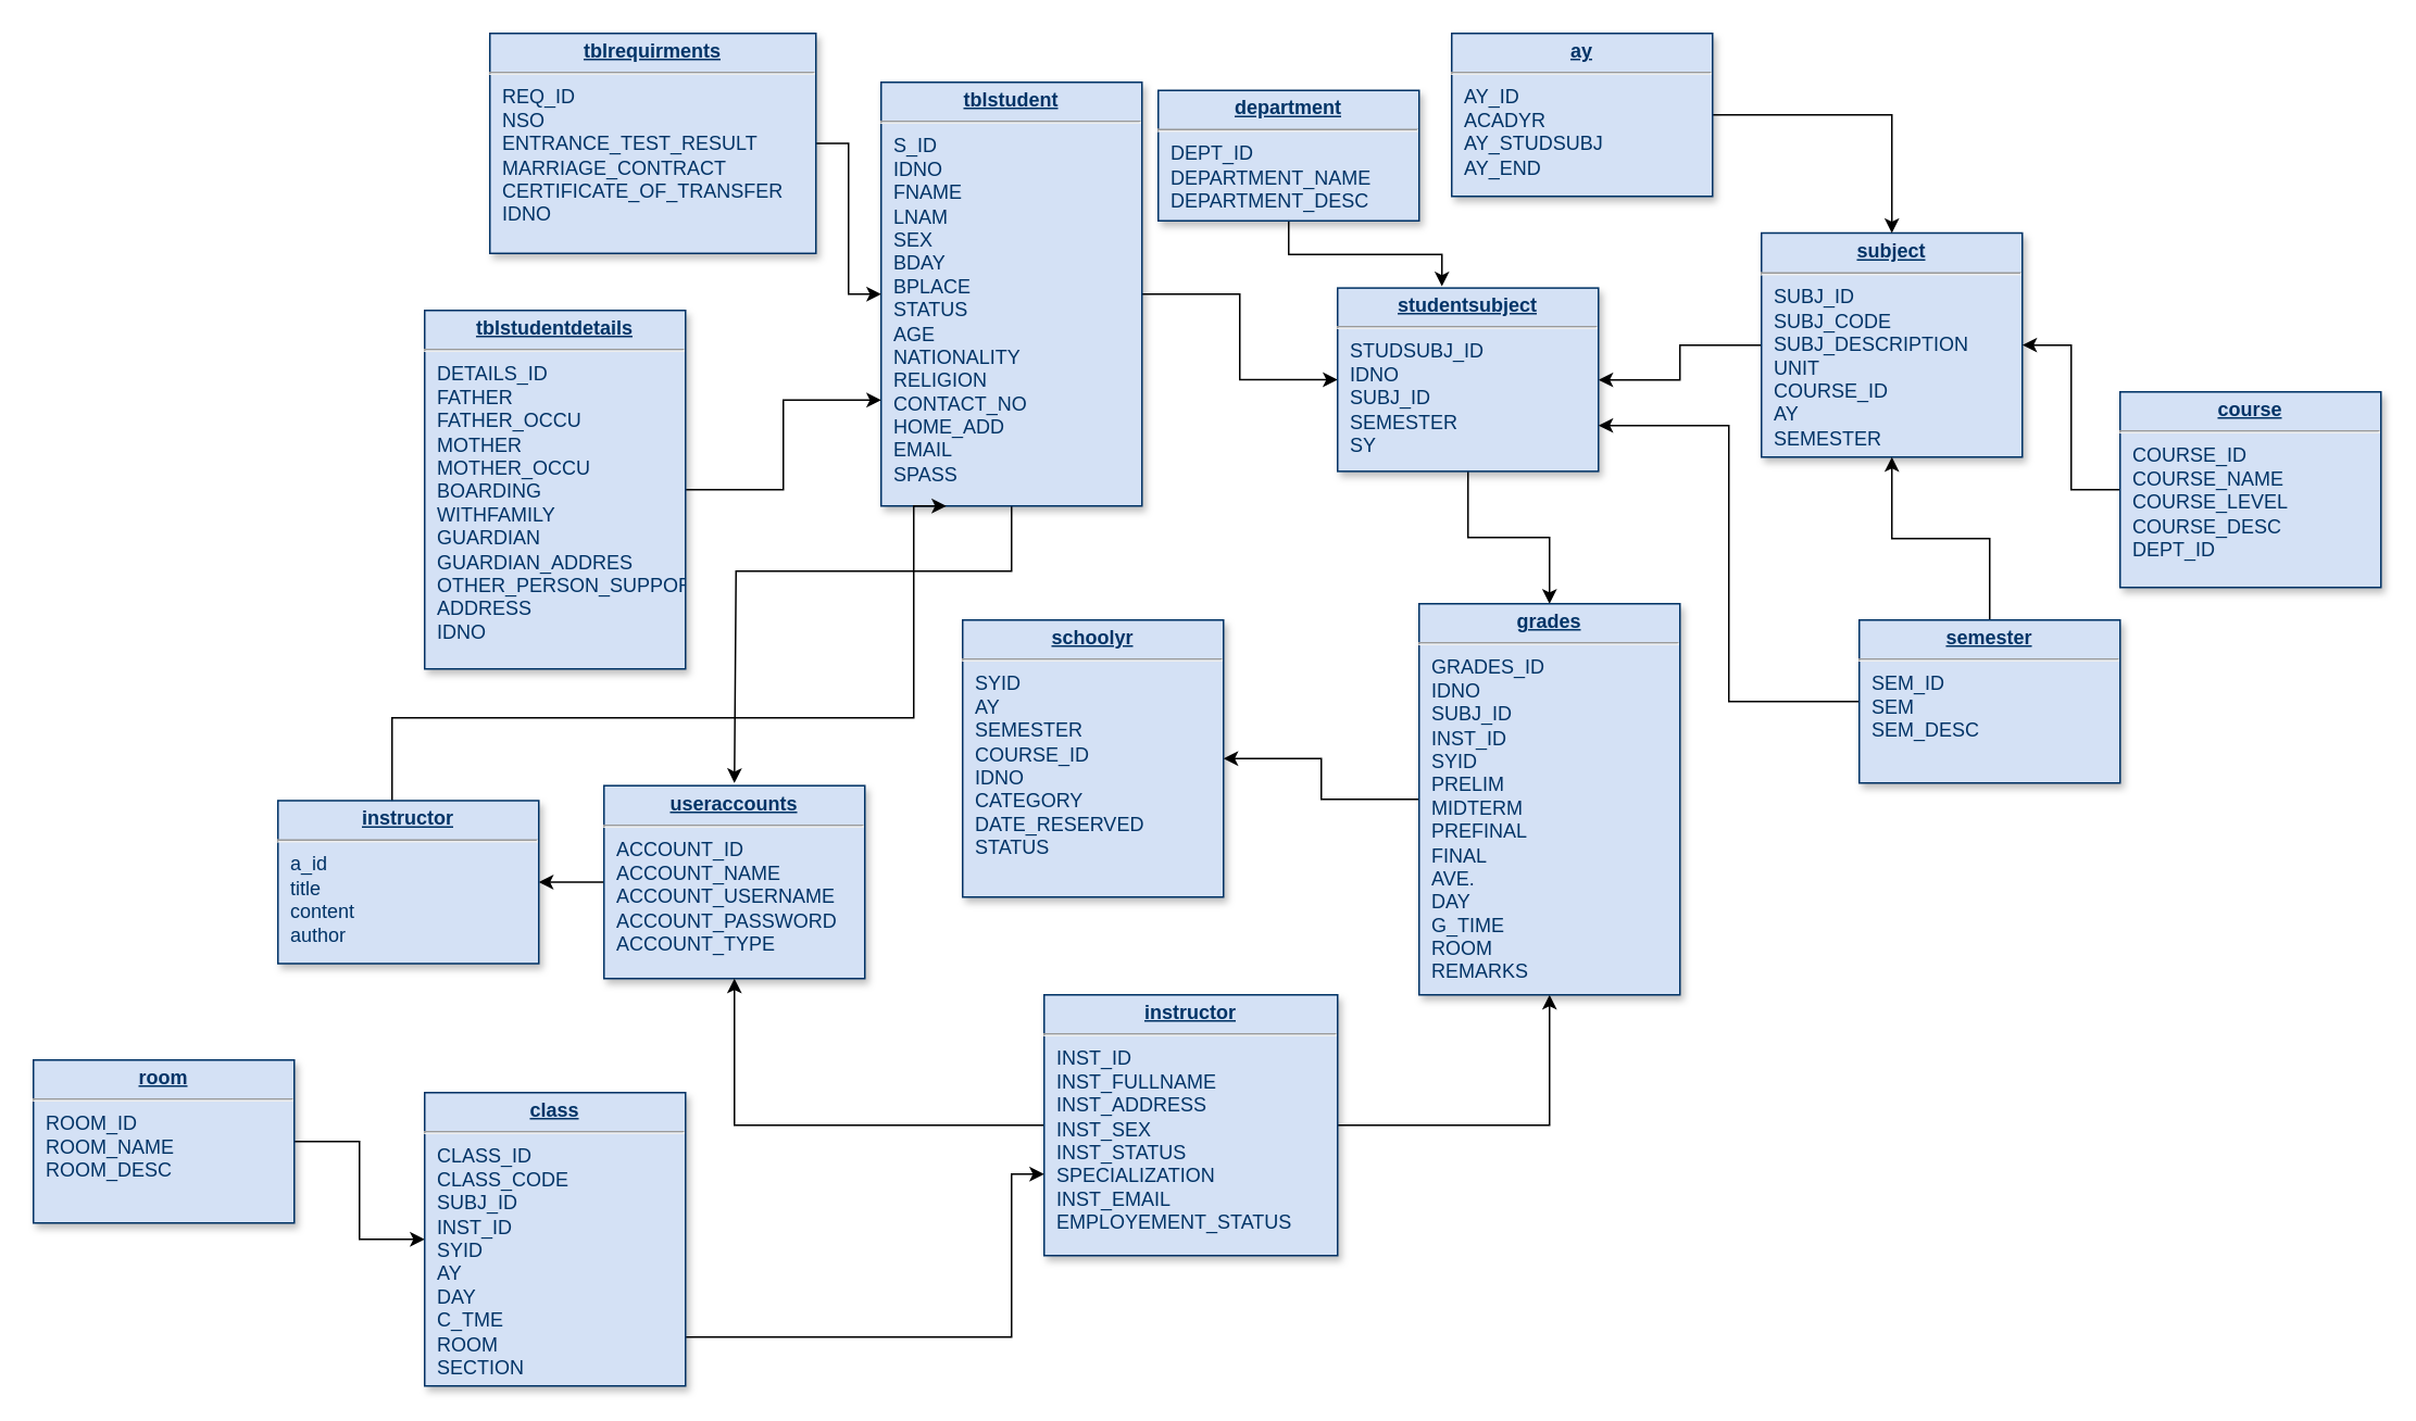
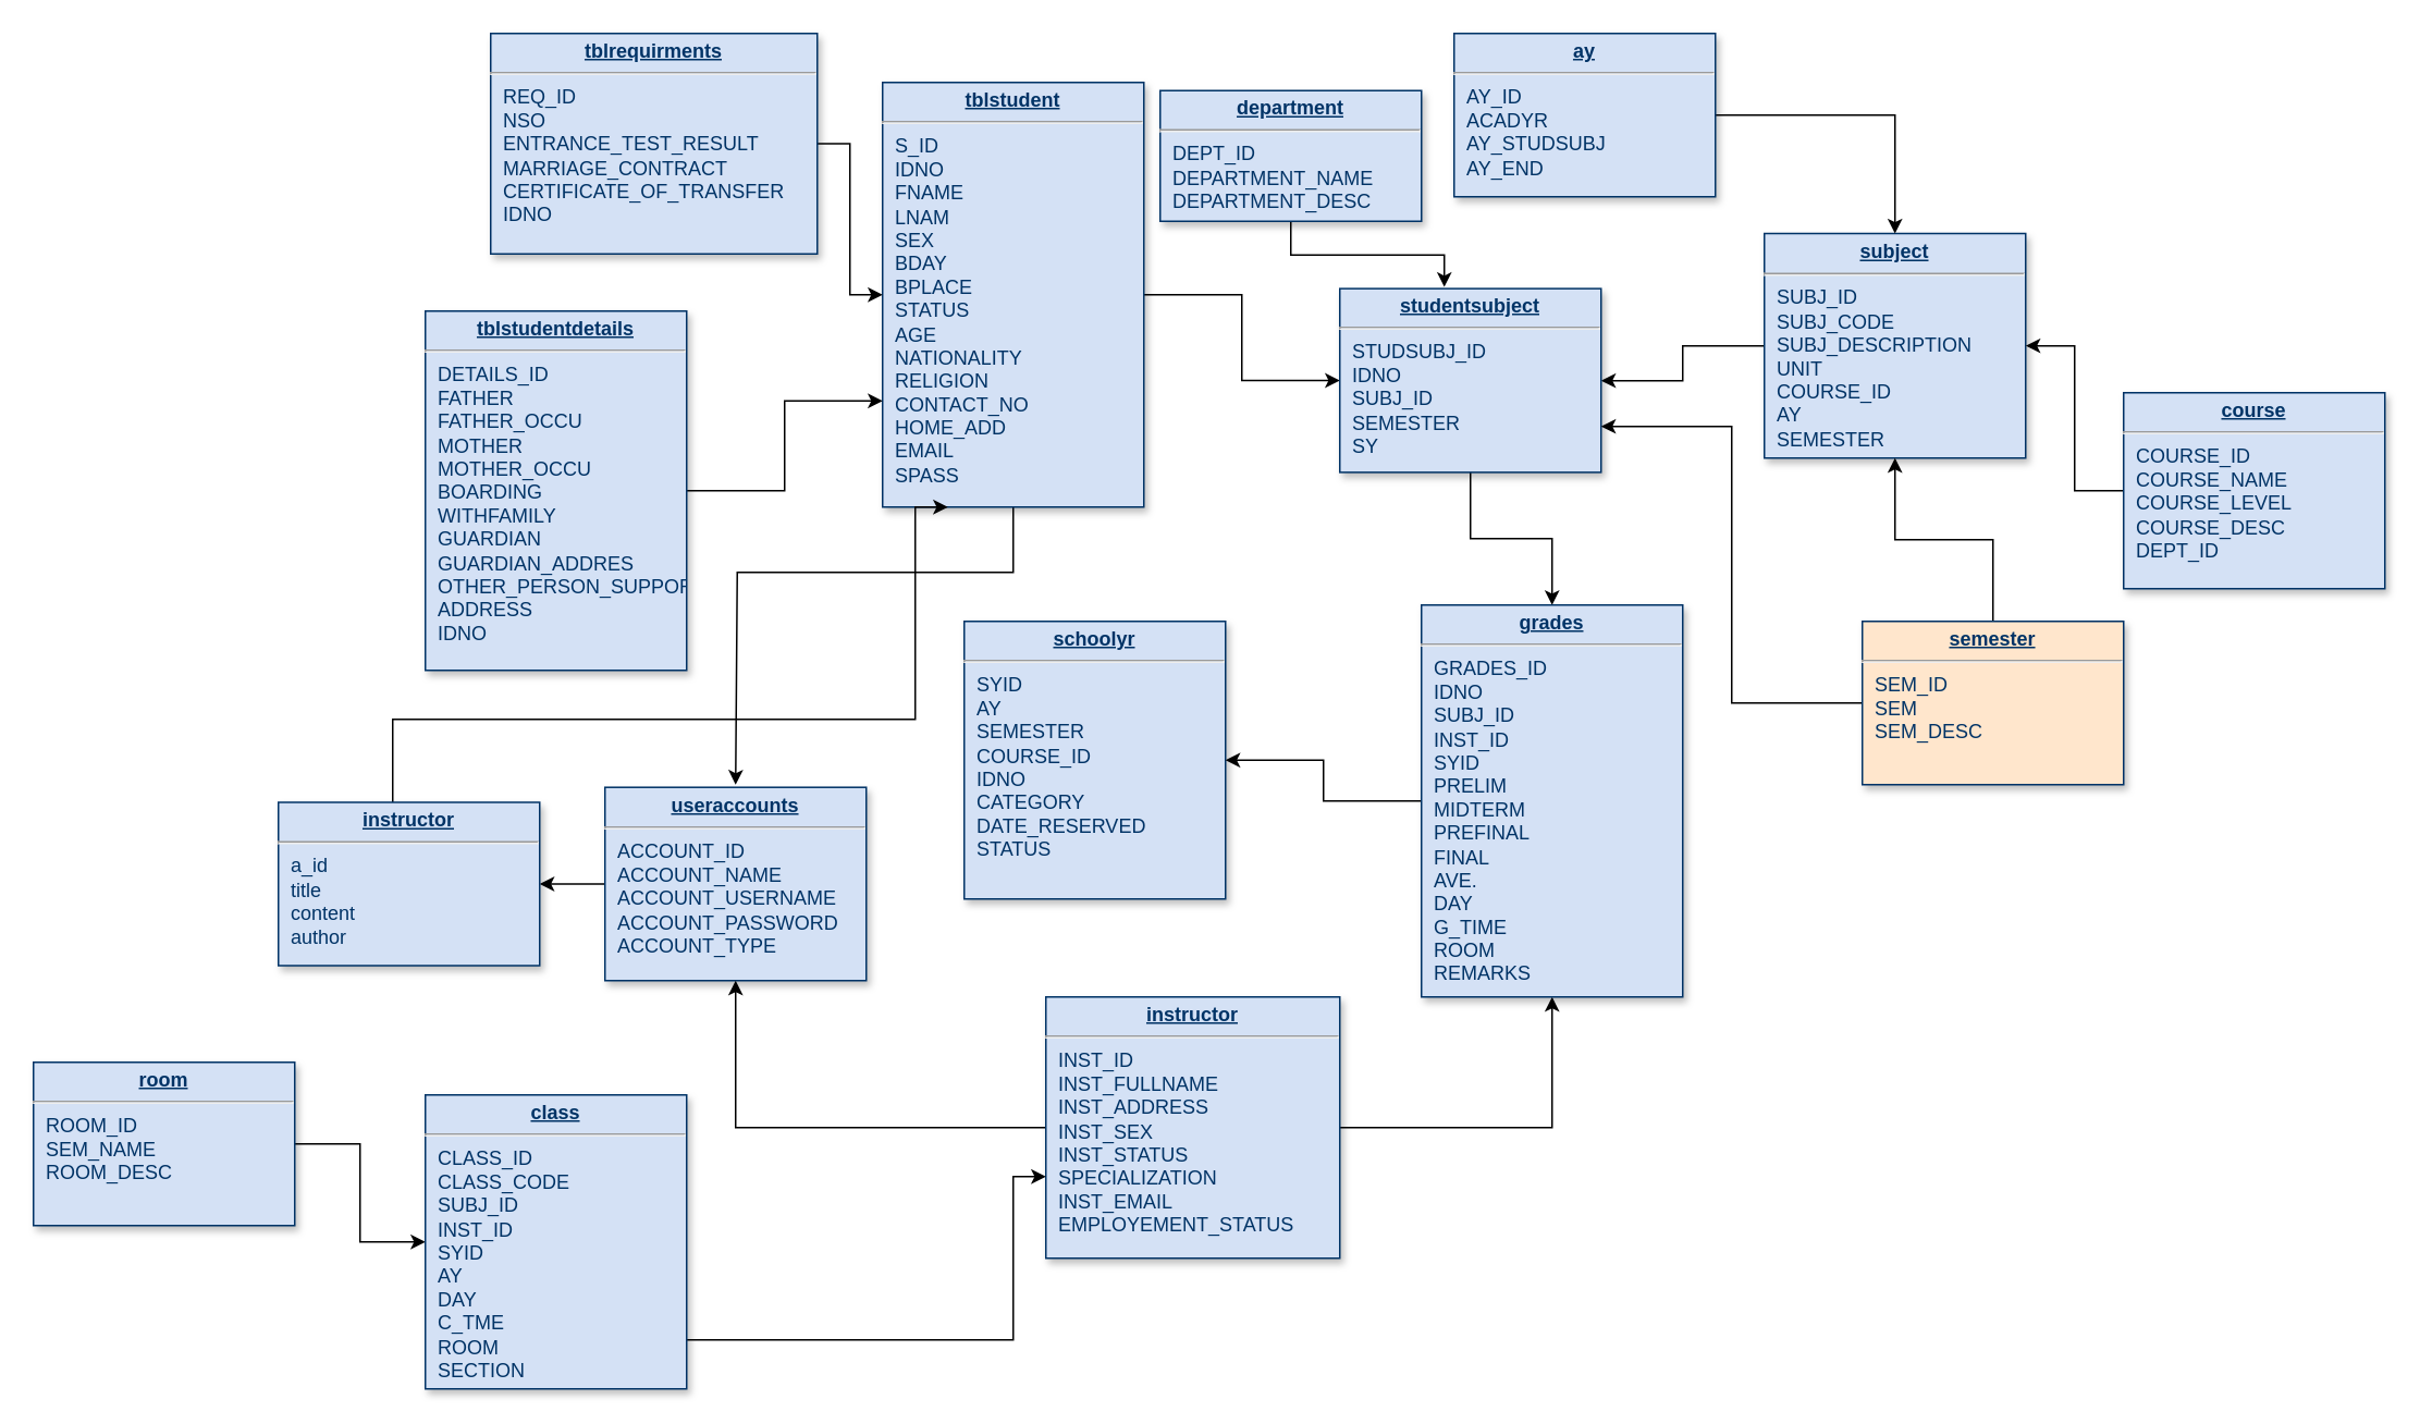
- <mxCell id="18" value="&lt;p style=&quot;margin: 0px; margin-top: 4px; text-align: center; text-decoration: underline;&quot;&gt;&lt;b&gt;semester&lt;/b&gt;&lt;/p&gt;&lt;hr&gt;&lt;p style=&quot;margin: 0px; margin-left: 8px;&quot;&gt;SEM_ID&lt;/p&gt;&lt;p style=&quot;margin: 0px; margin-left: 8px;&quot;&gt;SEM&lt;/p&gt;&lt;p style=&quot;margin: 0px; margin-left: 8px;&quot;&gt;SEM_DESC&lt;/p&gt;" style="verticalAlign=top;align=left;overflow=fill;fontSize=12;fontFamily=Helvetica;html=1;strokeColor=#003366;shadow=1;fillColor=#D4E1F5;fontColor=#003366" parent="1" vertex="1"><mxGeometry x="1140" y="380" width="160" height="100" as="geometry" /></mxCell>
+ <mxCell id="18" value="&lt;p style=&quot;margin: 0px; margin-top: 4px; text-align: center; text-decoration: underline;&quot;&gt;&lt;b&gt;semester&lt;/b&gt;&lt;/p&gt;&lt;hr&gt;&lt;p style=&quot;margin: 0px; margin-left: 8px;&quot;&gt;SEM_ID&lt;/p&gt;&lt;p style=&quot;margin: 0px; margin-left: 8px;&quot;&gt;SEM&lt;/p&gt;&lt;p style=&quot;margin: 0px; margin-left: 8px;&quot;&gt;SEM_DESC&lt;/p&gt;" style="verticalAlign=top;align=left;overflow=fill;fontSize=12;fontFamily=Helvetica;html=1;strokeColor=#003366;shadow=1;fillColor=#ffe6cc;fontColor=#003366;" parent="1" vertex="1"><mxGeometry x="1140" y="380" width="160" height="100" as="geometry" /></mxCell>
- <mxCell id="20" value="&lt;p style=&quot;margin: 0px; margin-top: 4px; text-align: center; text-decoration: underline;&quot;&gt;&lt;b&gt;room&lt;/b&gt;&lt;/p&gt;&lt;hr&gt;&lt;p style=&quot;margin: 0px; margin-left: 8px;&quot;&gt;ROOM_ID&lt;/p&gt;&lt;p style=&quot;margin: 0px; margin-left: 8px;&quot;&gt;ROOM_NAME&lt;/p&gt;&lt;p style=&quot;margin: 0px; margin-left: 8px;&quot;&gt;ROOM_DESC&lt;/p&gt;" style="verticalAlign=top;align=left;overflow=fill;fontSize=12;fontFamily=Helvetica;html=1;strokeColor=#003366;shadow=1;fillColor=#D4E1F5;fontColor=#003366" vertex="1" parent="1"><mxGeometry x="20" y="650" width="160" height="100" as="geometry" /></mxCell>
+ <mxCell id="20" value="&lt;p style=&quot;margin: 0px; margin-top: 4px; text-align: center; text-decoration: underline;&quot;&gt;&lt;b&gt;room&lt;/b&gt;&lt;/p&gt;&lt;hr&gt;&lt;p style=&quot;margin: 0px; margin-left: 8px;&quot;&gt;ROOM_ID&lt;/p&gt;&lt;p style=&quot;margin: 0px; margin-left: 8px;&quot;&gt;SEM_NAME&lt;/p&gt;&lt;p style=&quot;margin: 0px; margin-left: 8px;&quot;&gt;ROOM_DESC&lt;/p&gt;" style="verticalAlign=top;align=left;overflow=fill;fontSize=12;fontFamily=Helvetica;html=1;strokeColor=#003366;shadow=1;fillColor=#D4E1F5;fontColor=#003366" vertex="1" parent="1"><mxGeometry x="20" y="650" width="160" height="100" as="geometry" /></mxCell>
